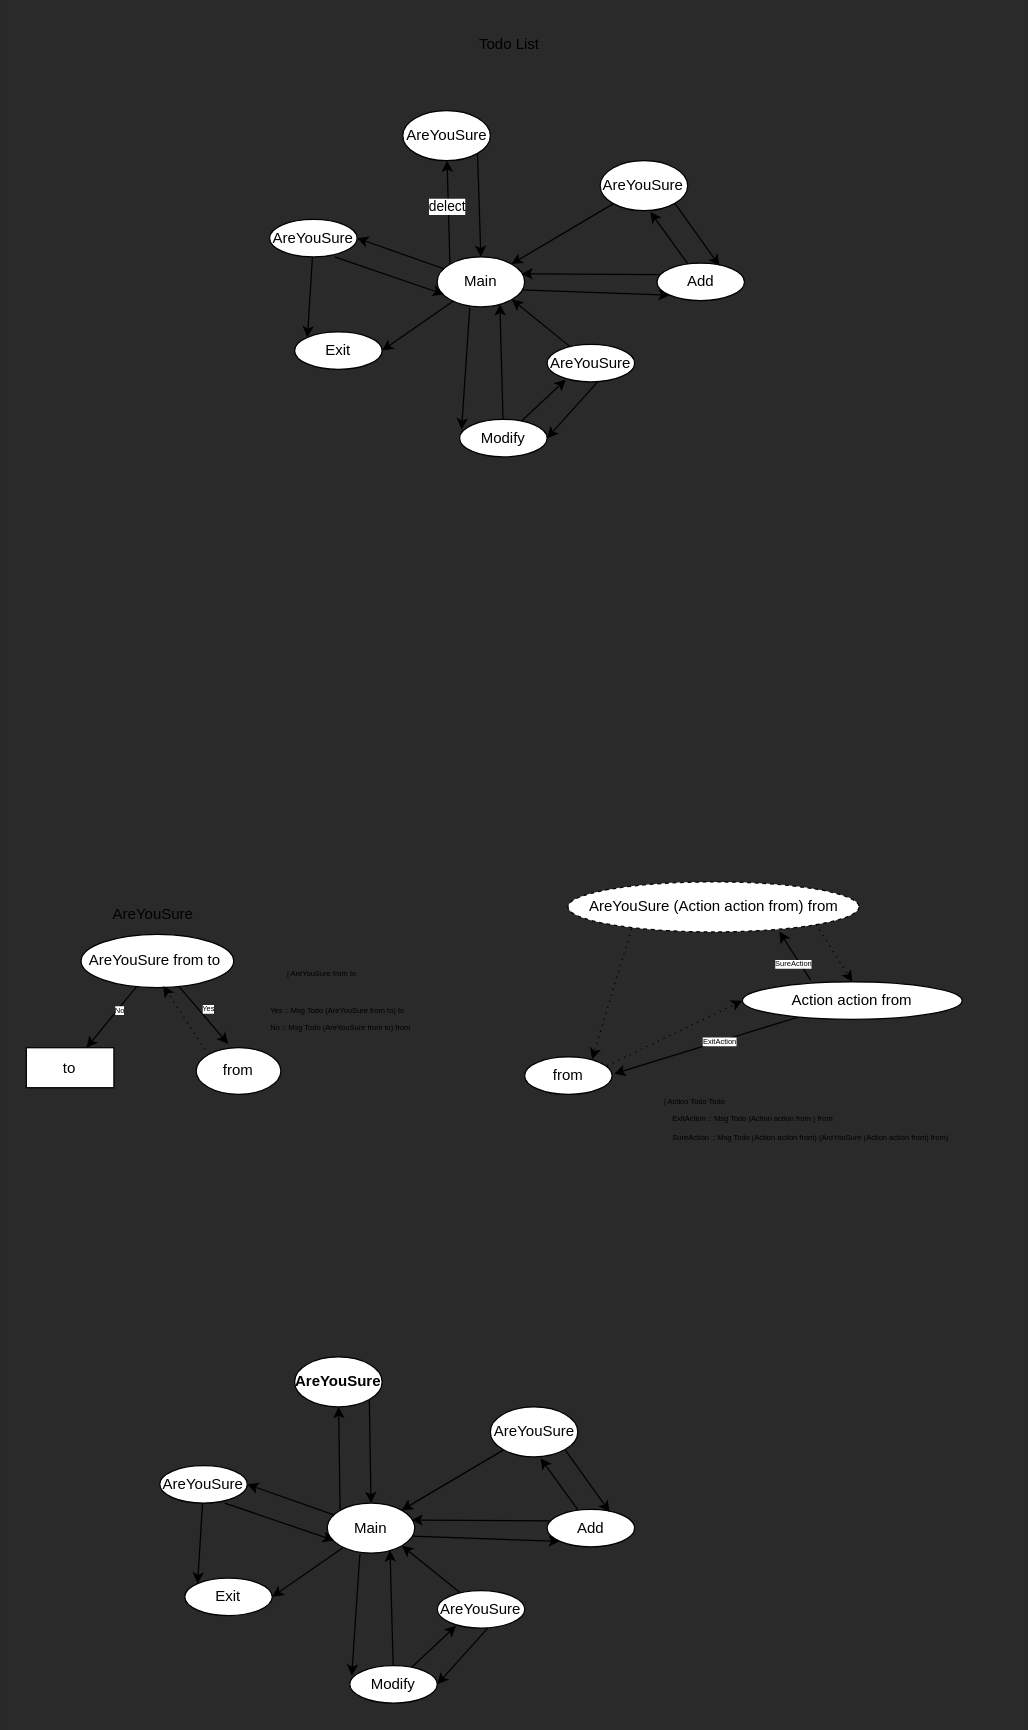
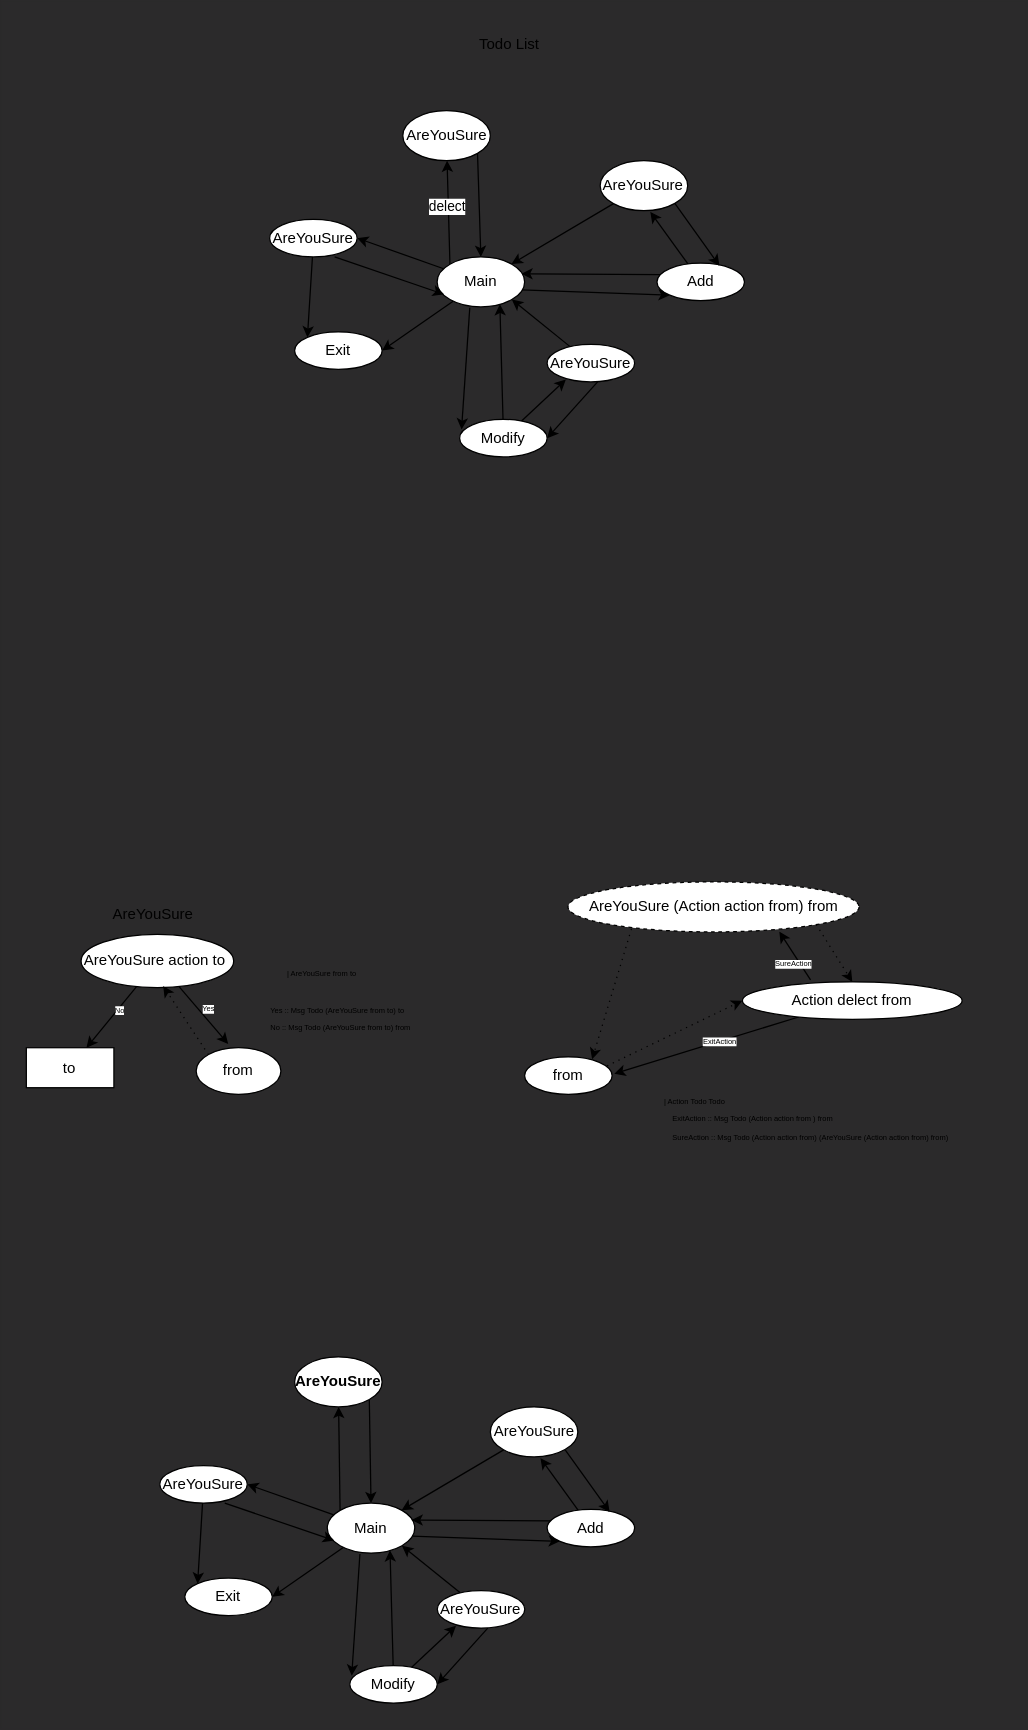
- <mxCell id="53" value="AreYouSure from to&amp;nbsp;" style="ellipse;whiteSpace=wrap;html=1;shadow=0;" parent="52" vertex="1"><mxGeometry x="43.784" y="32" width="122.094" height="42.667" as="geometry" /></mxCell>
+ <mxCell id="53" value="AreYouSure action to&amp;nbsp;" style="ellipse;whiteSpace=wrap;html=1;shadow=0;" parent="52" vertex="1"><mxGeometry x="43.784" y="32" width="122.094" height="42.667" as="geometry" /></mxCell>
- <mxCell id="67" value="Action action from" style="ellipse;whiteSpace=wrap;html=1;shadow=0;" parent="63" vertex="1"><mxGeometry x="174.25" y="80" width="175.75" height="30" as="geometry" /></mxCell>
+ <mxCell id="67" value="Action delect from" style="ellipse;whiteSpace=wrap;html=1;shadow=0;" parent="63" vertex="1"><mxGeometry x="174.25" y="80" width="175.75" height="30" as="geometry" /></mxCell>
